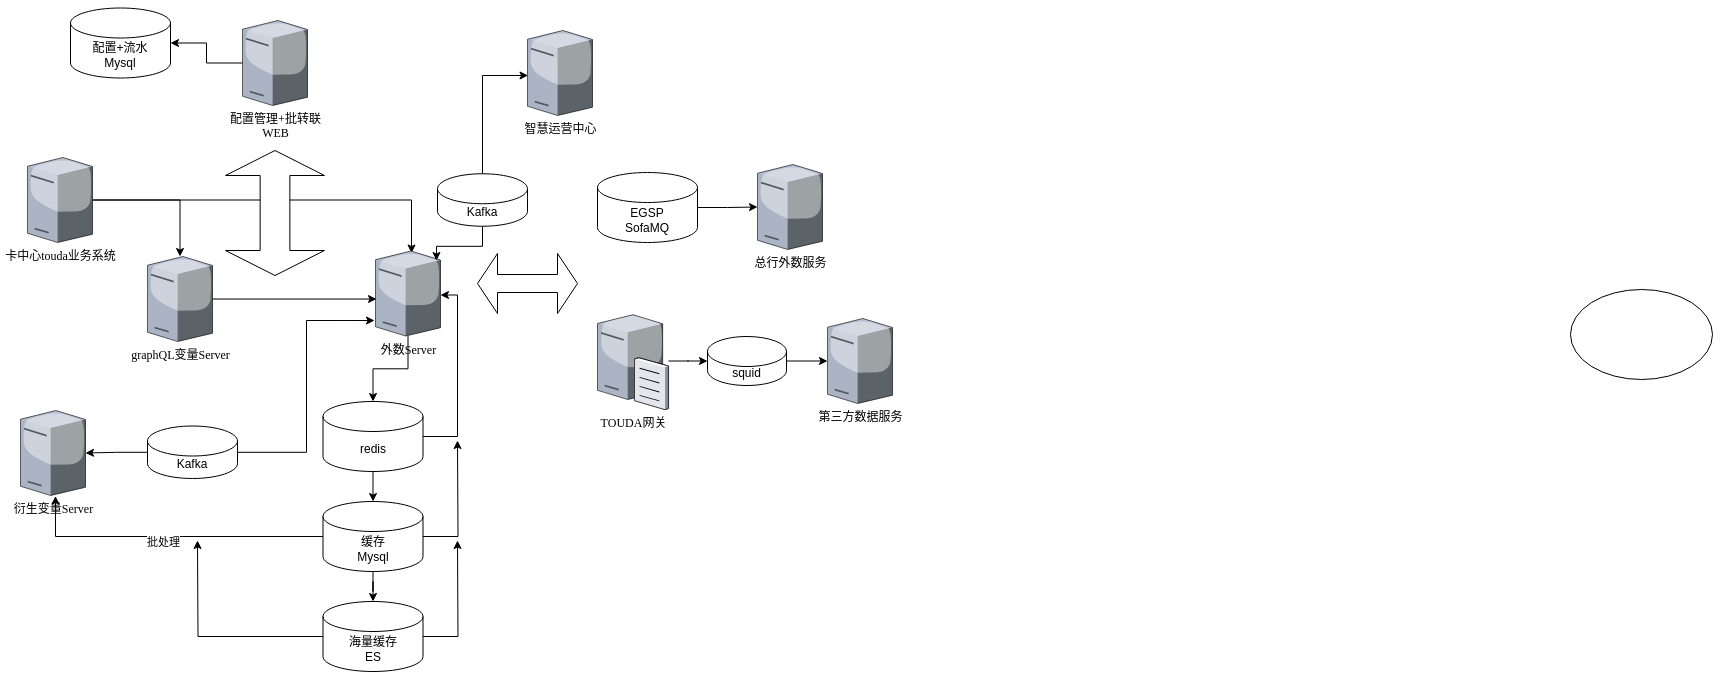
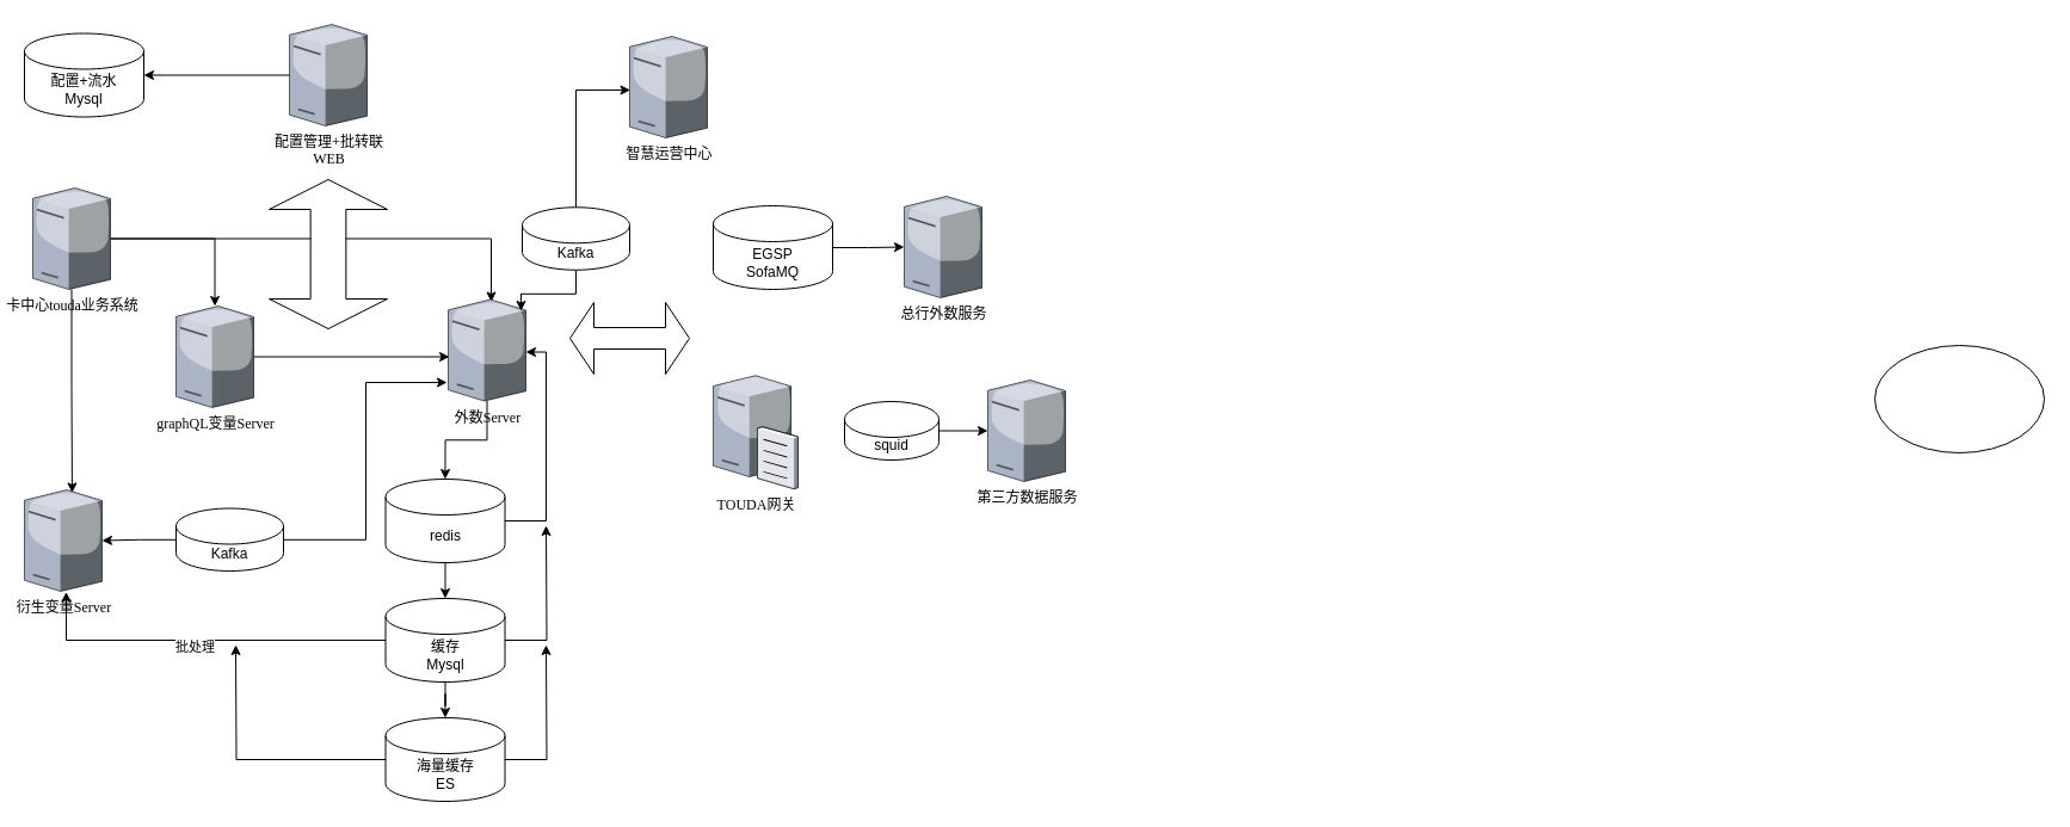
- <mxCell id="42" value="配置+流水&lt;br&gt;Mysql" style="shape=cylinder3;whiteSpace=wrap;html=1;boundedLbl=1;backgroundOutline=1;size=15;" vertex="1" parent="1"><mxGeometry x="70" y="7.5" width="100" height="70" as="geometry" /></mxCell>
+ <mxCell id="42" value="配置+流水&lt;br&gt;Mysql" style="shape=cylinder3;whiteSpace=wrap;html=1;boundedLbl=1;backgroundOutline=1;size=15;" vertex="1" parent="1"><mxGeometry x="20" y="27.5" width="100" height="70" as="geometry" /></mxCell>
+ <mxCell id="6" value="" style="edgeStyle=orthogonalEdgeStyle;rounded=0;orthogonalLoop=1;jettySize=auto;html=1;entryX=0.615;entryY=0.029;entryDx=0;entryDy=0;entryPerimeter=0;" parent="1" source="7" target="27" edge="1"><mxGeometry relative="1" as="geometry"><mxPoint x="59.5" y="322" as="targetPoint" /></mxGeometry></mxCell>
- <mxCell id="2" value="" style="edgeStyle=orthogonalEdgeStyle;rounded=0;orthogonalLoop=1;jettySize=auto;html=1;" parent="1" source="3" target="26" edge="1"><mxGeometry relative="1" as="geometry" /></mxCell>
